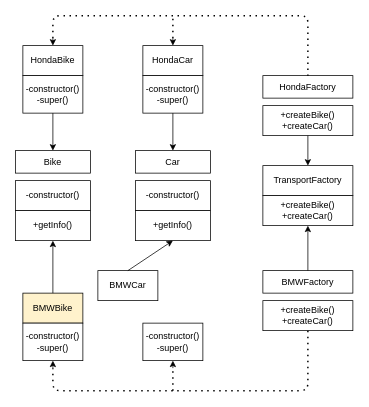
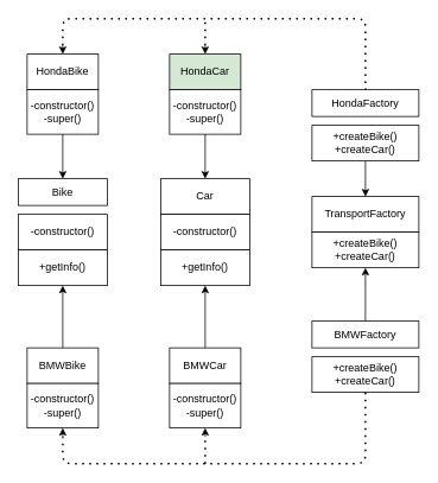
- <mxCell id="10" value="HondaCar" style="rounded=0;whiteSpace=wrap;html=1;" parent="1" vertex="1"><mxGeometry x="190" y="60" width="80" height="40" as="geometry" /></mxCell>
+ <mxCell id="10" value="HondaCar" style="rounded=0;whiteSpace=wrap;html=1;fillColor=#d5e8d4;" parent="1" vertex="1"><mxGeometry x="190" y="60" width="80" height="40" as="geometry" /></mxCell>
- <mxCell id="15" value="Car" style="rounded=0;whiteSpace=wrap;html=1;" parent="1" vertex="1"><mxGeometry x="180" y="200" width="100" height="30" as="geometry" /></mxCell>
+ <mxCell id="15" value="Car" style="rounded=0;whiteSpace=wrap;html=1;" parent="1" vertex="1"><mxGeometry x="180" y="200" width="100" height="40" as="geometry" /></mxCell>
- <mxCell id="12" value="BMWCar" style="rounded=0;whiteSpace=wrap;html=1;" parent="1" vertex="1"><mxGeometry x="130" y="360" width="80" height="40" as="geometry" /></mxCell>
+ <mxCell id="12" value="BMWCar" style="rounded=0;whiteSpace=wrap;html=1;" parent="1" vertex="1"><mxGeometry x="190" y="390" width="80" height="40" as="geometry" /></mxCell>
- <mxCell id="13" value="BMWBike" style="rounded=0;whiteSpace=wrap;html=1;fillColor=#fff2cc;" parent="1" vertex="1"><mxGeometry x="30" y="390" width="80" height="40" as="geometry" /></mxCell>
+ <mxCell id="13" value="BMWBike" style="rounded=0;whiteSpace=wrap;html=1;" parent="1" vertex="1"><mxGeometry x="30" y="390" width="80" height="40" as="geometry" /></mxCell>
